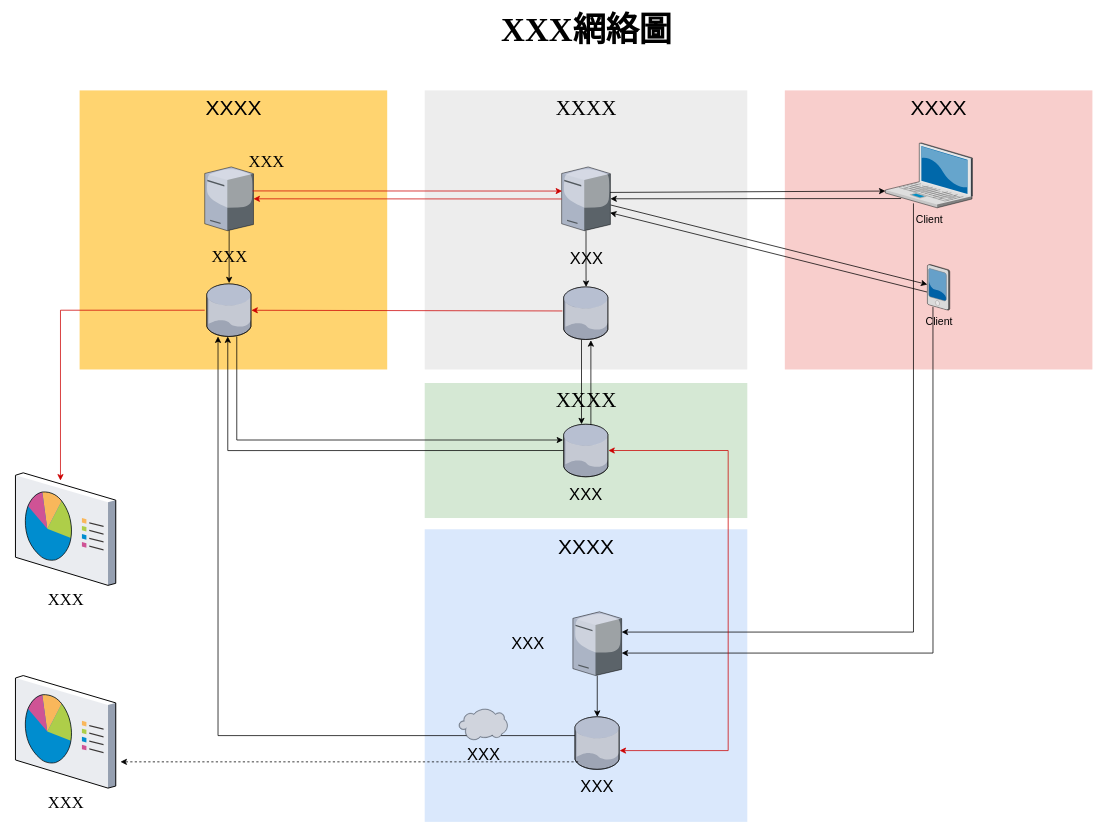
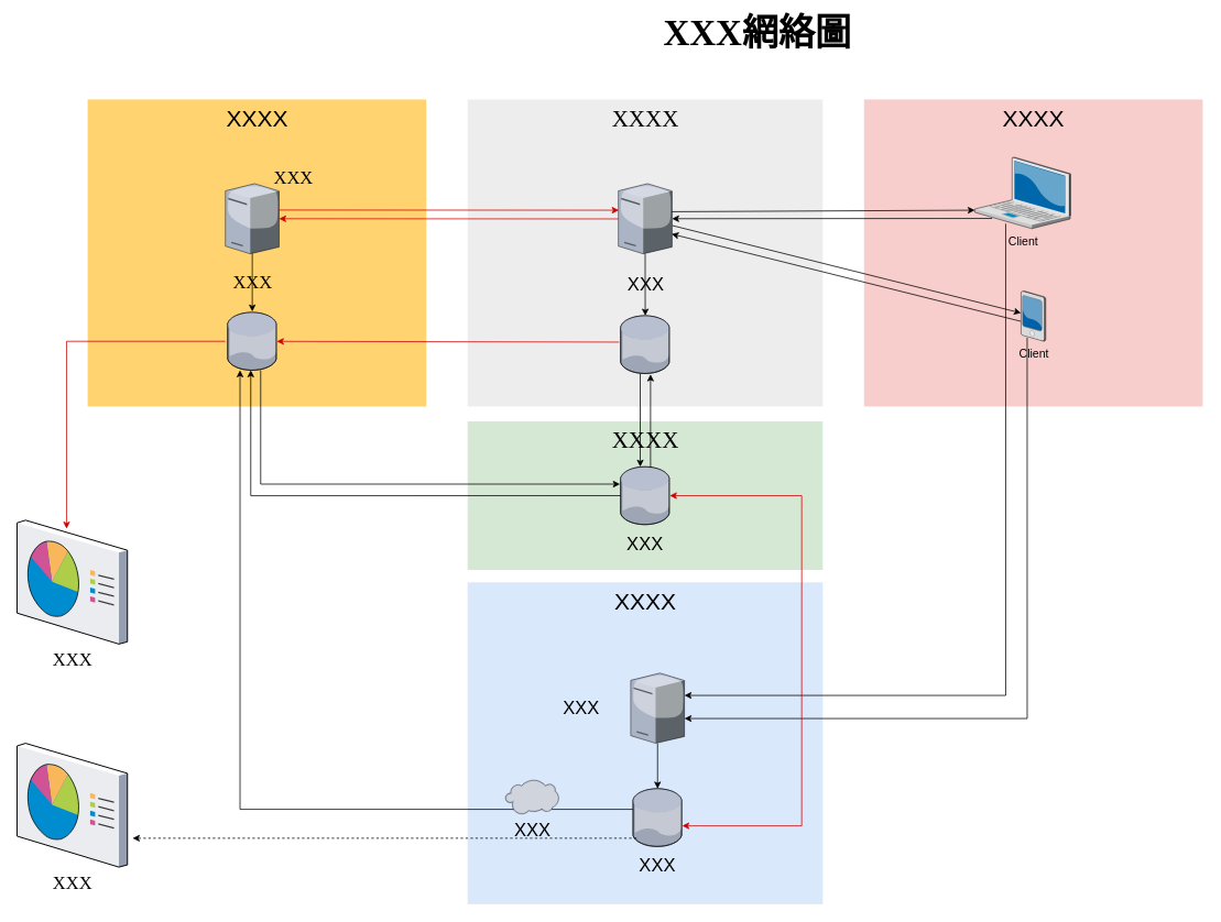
- <mxCell id="11" value="XXX網絡圖" style="text;strokeColor=none;fillColor=none;html=1;fontSize=44;fontStyle=1;verticalAlign=middle;align=center;fontFamily=微軟正黑體;" parent="1" vertex="1"><mxGeometry x="350" y="20" width="861" height="40" as="geometry" /></mxCell>
+ <mxCell id="11" value="XXX網絡圖" style="text;strokeColor=none;fillColor=none;html=1;fontSize=44;fontStyle=1;verticalAlign=middle;align=center;fontFamily=微軟正黑體;" parent="1" vertex="1"><mxGeometry x="485" y="20" width="861" height="40" as="geometry" /></mxCell>
